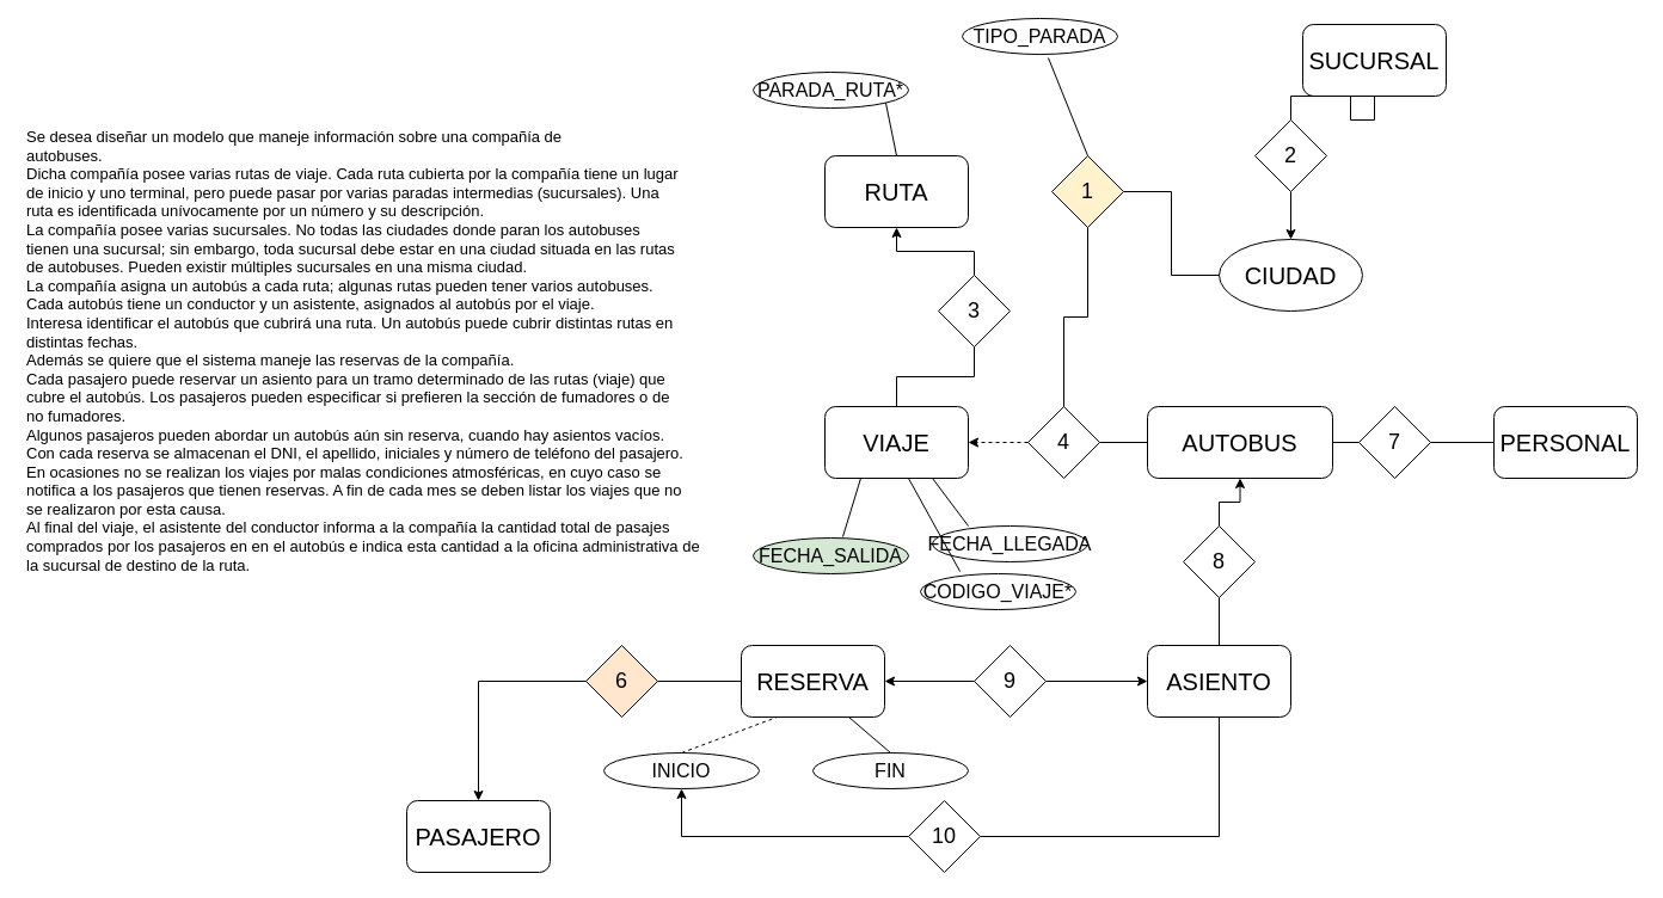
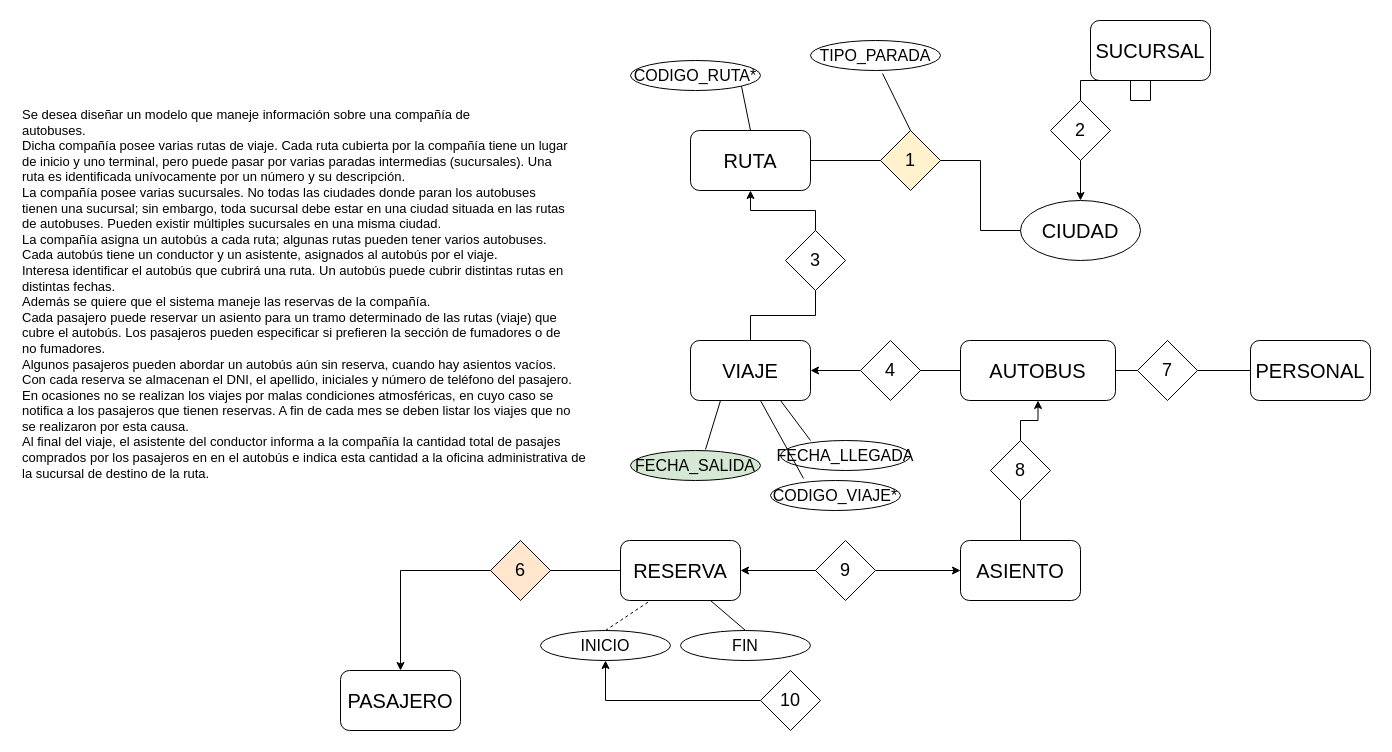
- <mxCell id="8" value="TIPO_PARADA" style="ellipse;whiteSpace=wrap;html=1;fontSize=16;" vertex="1" parent="1"><mxGeometry x="805" y="15" width="130" height="30" as="geometry" /></mxCell>
+ <mxCell id="8" value="TIPO_PARADA" style="ellipse;whiteSpace=wrap;html=1;fontSize=16;" vertex="1" parent="1"><mxGeometry x="810" y="40" width="130" height="30" as="geometry" /></mxCell>
- <mxCell id="32" value="PARADA_RUTA*" style="ellipse;whiteSpace=wrap;html=1;fontSize=16;" vertex="1" parent="1"><mxGeometry x="630" y="60" width="130" height="30" as="geometry" /></mxCell>
+ <mxCell id="32" value="CODIGO_RUTA*" style="ellipse;whiteSpace=wrap;html=1;fontSize=16;" vertex="1" parent="1"><mxGeometry x="630" y="60" width="130" height="30" as="geometry" /></mxCell>
- <mxCell id="5" style="edgeStyle=orthogonalEdgeStyle;rounded=0;orthogonalLoop=1;jettySize=auto;html=1;endArrow=none;endFill=0;" edge="1" parent="1" source="7" target="21"><mxGeometry relative="1" as="geometry"><mxPoint x="820" y="150" as="targetPoint" /></mxGeometry></mxCell>
+ <mxCell id="5" style="edgeStyle=orthogonalEdgeStyle;rounded=0;orthogonalLoop=1;jettySize=auto;html=1;entryX=1;entryY=0.5;entryDx=0;entryDy=0;endArrow=none;endFill=0;" edge="1" parent="1" source="7" target="3"><mxGeometry relative="1" as="geometry"><mxPoint x="820" y="150" as="targetPoint" /></mxGeometry></mxCell>
- <mxCell id="19" style="edgeStyle=orthogonalEdgeStyle;rounded=0;orthogonalLoop=1;jettySize=auto;html=1;entryX=1;entryY=0.5;entryDx=0;entryDy=0;endArrow=classic;endFill=1;dashed=1;" edge="1" parent="1" source="21" target="14"><mxGeometry relative="1" as="geometry" /></mxCell>
+ <mxCell id="19" style="edgeStyle=orthogonalEdgeStyle;rounded=0;orthogonalLoop=1;jettySize=auto;html=1;entryX=1;entryY=0.5;entryDx=0;entryDy=0;endArrow=classic;endFill=1;" edge="1" parent="1" source="21" target="14"><mxGeometry relative="1" as="geometry" /></mxCell>
- <mxCell id="49" value="INICIO" style="ellipse;whiteSpace=wrap;html=1;fontSize=16;" vertex="1" parent="1"><mxGeometry x="505" y="630" width="130" height="30" as="geometry" /></mxCell>
+ <mxCell id="49" value="INICIO" style="ellipse;whiteSpace=wrap;html=1;fontSize=16;" vertex="1" parent="1"><mxGeometry x="540" y="630" width="130" height="30" as="geometry" /></mxCell>
- <mxCell id="47" style="edgeStyle=orthogonalEdgeStyle;rounded=0;orthogonalLoop=1;jettySize=auto;html=1;entryX=0.5;entryY=1;entryDx=0;entryDy=0;endArrow=none;endFill=0;" edge="1" parent="1" source="48" target="39"><mxGeometry relative="1" as="geometry" /></mxCell>
